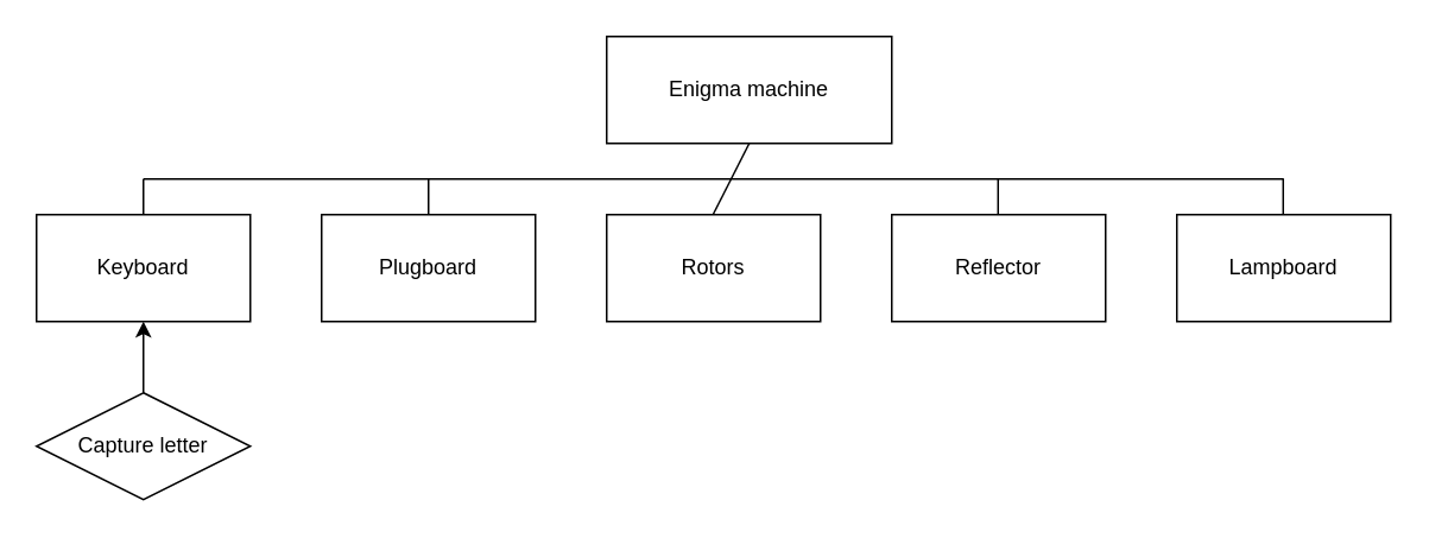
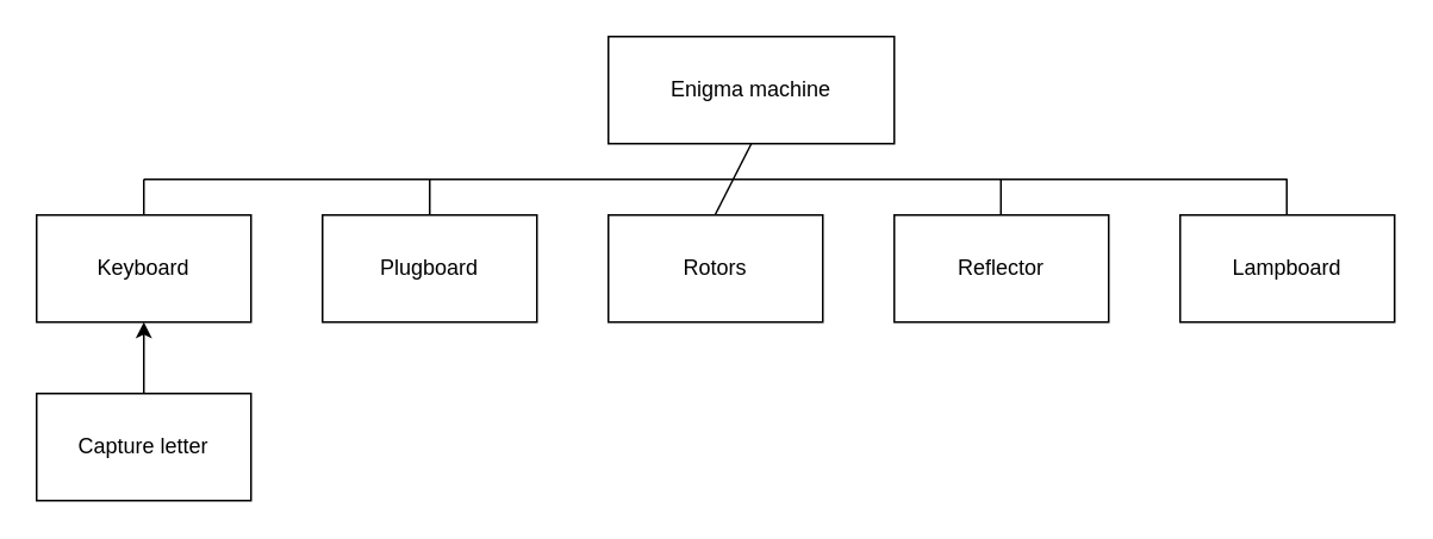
- <mxCell id="14" value="Capture letter" style="rhombus;whiteSpace=wrap;html=1;" vertex="1" parent="1"><mxGeometry y="220" width="120" height="60" as="geometry" x="20" /></mxCell>
+ <mxCell id="14" value="Capture letter" style="rounded=0;whiteSpace=wrap;html=1;" vertex="1" parent="1"><mxGeometry y="220" width="120" height="60" as="geometry" x="20" /></mxCell>
